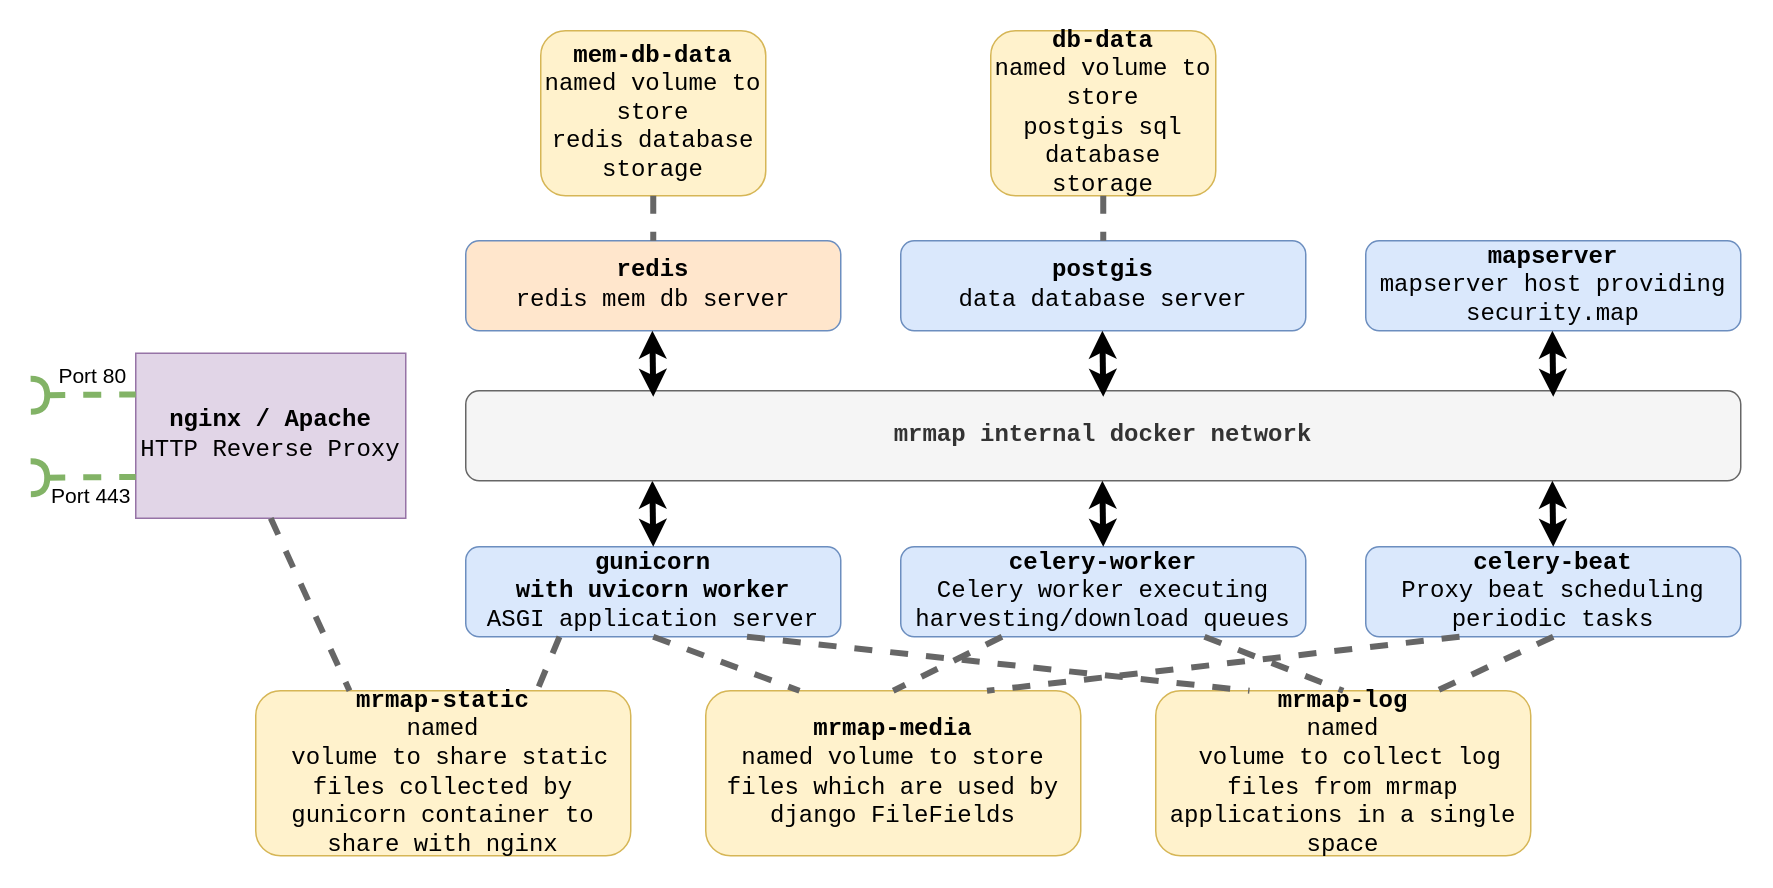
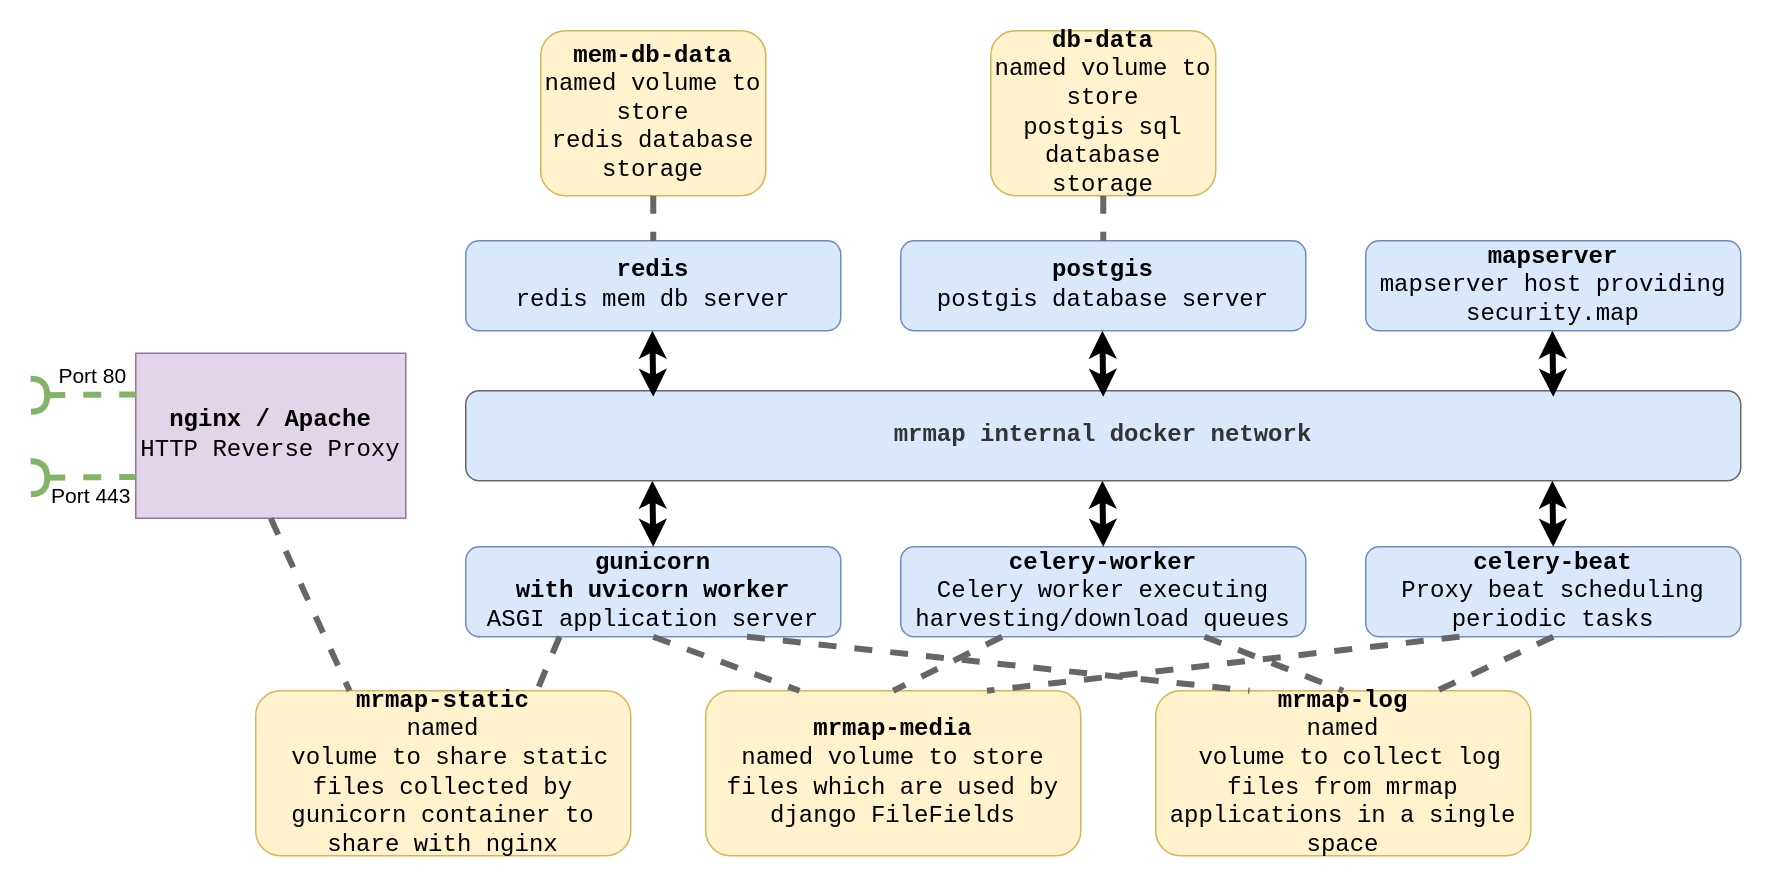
- <mxCell id="9" value="&lt;div style=&quot;font-size: 16px&quot;&gt;&lt;span&gt;&lt;b&gt;redis&lt;/b&gt;&lt;/span&gt;&lt;/div&gt;&lt;div style=&quot;font-size: 16px&quot;&gt;&lt;span&gt;redis mem db server&lt;/span&gt;&lt;br&gt;&lt;/div&gt;" style="rounded=1;whiteSpace=wrap;html=1;fillColor=#ffe6cc;strokeColor=#6c8ebf;fontFamily=Courier New;fontSize=16;" parent="1" vertex="1"><mxGeometry x="310" y="160" width="250" height="60" as="geometry" /></mxCell>
+ <mxCell id="9" value="&lt;div style=&quot;font-size: 16px&quot;&gt;&lt;span&gt;&lt;b&gt;redis&lt;/b&gt;&lt;/span&gt;&lt;/div&gt;&lt;div style=&quot;font-size: 16px&quot;&gt;&lt;span&gt;redis mem db server&lt;/span&gt;&lt;br&gt;&lt;/div&gt;" style="rounded=1;whiteSpace=wrap;html=1;fillColor=#dae8fc;strokeColor=#6c8ebf;fontFamily=Courier New;fontSize=16;" parent="1" vertex="1"><mxGeometry x="310" y="160" width="250" height="60" as="geometry" /></mxCell>
- <mxCell id="8" value="&lt;div style=&quot;font-size: 16px&quot;&gt;&lt;span&gt;&lt;b&gt;postgis&lt;/b&gt;&lt;/span&gt;&lt;/div&gt;&lt;div style=&quot;font-size: 16px&quot;&gt;&lt;span&gt;data database server&lt;/span&gt;&lt;br&gt;&lt;/div&gt;" style="rounded=1;whiteSpace=wrap;html=1;fillColor=#dae8fc;strokeColor=#6c8ebf;fontFamily=Courier New;fontSize=16;" parent="1" vertex="1"><mxGeometry x="600" y="160" width="270" height="60" as="geometry" /></mxCell>
+ <mxCell id="8" value="&lt;div style=&quot;font-size: 16px&quot;&gt;&lt;span&gt;&lt;b&gt;postgis&lt;/b&gt;&lt;/span&gt;&lt;/div&gt;&lt;div style=&quot;font-size: 16px&quot;&gt;&lt;span&gt;postgis database server&lt;/span&gt;&lt;br&gt;&lt;/div&gt;" style="rounded=1;whiteSpace=wrap;html=1;fillColor=#dae8fc;strokeColor=#6c8ebf;fontFamily=Courier New;fontSize=16;" parent="1" vertex="1"><mxGeometry x="600" y="160" width="270" height="60" as="geometry" /></mxCell>
- <mxCell id="5" value="&lt;b&gt;mrmap internal docker network&lt;/b&gt;" style="rounded=1;whiteSpace=wrap;html=1;fillColor=#f5f5f5;strokeColor=#666666;fontFamily=Courier New;fontSize=16;fontColor=#333333;" parent="1" vertex="1"><mxGeometry x="310" y="260" width="850" height="60" as="geometry" /></mxCell>
+ <mxCell id="5" value="&lt;b&gt;mrmap internal docker network&lt;/b&gt;" style="rounded=1;whiteSpace=wrap;html=1;fillColor=#dae8fc;strokeColor=#666666;fontFamily=Courier New;fontSize=16;fontColor=#333333;" parent="1" vertex="1"><mxGeometry x="310" y="260" width="850" height="60" as="geometry" /></mxCell>
